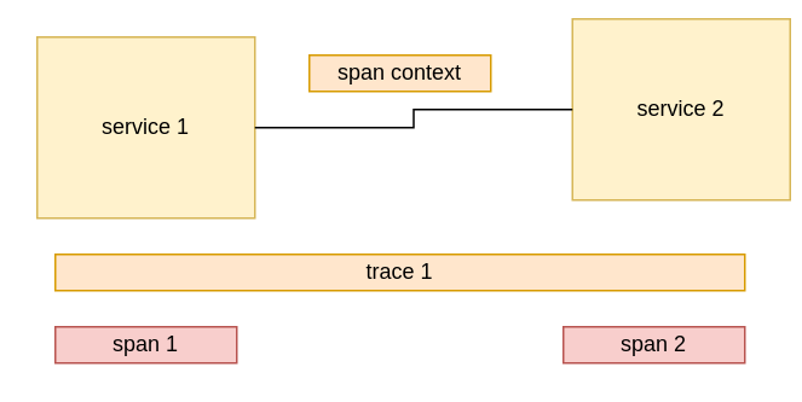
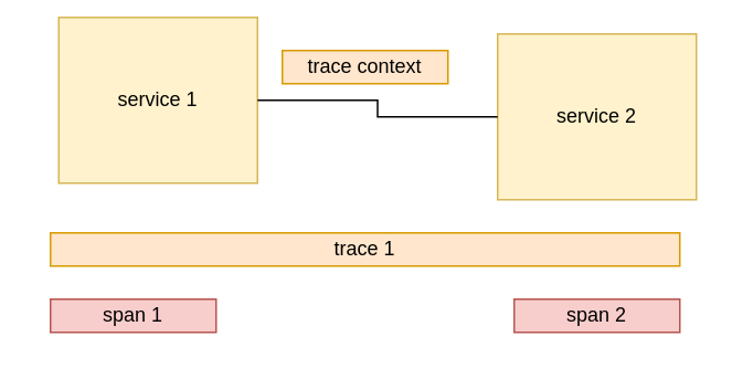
- <mxCell id="8" value="span context" style="rounded=0;whiteSpace=wrap;html=1;fillColor=#ffe6cc;strokeColor=#d79b00;" vertex="1" parent="1"><mxGeometry x="170" y="30" width="100" height="20" as="geometry" /></mxCell>
+ <mxCell id="8" value="trace context" style="rounded=0;whiteSpace=wrap;html=1;fillColor=#ffe6cc;strokeColor=#d79b00;" vertex="1" parent="1"><mxGeometry x="170" y="30" width="100" height="20" as="geometry" /></mxCell>
- <mxCell id="3" value="service 2" style="rounded=0;whiteSpace=wrap;html=1;fillColor=#fff2cc;strokeColor=#d6b656;" vertex="1" parent="1"><mxGeometry x="315" y="10" width="120" height="100" as="geometry" /></mxCell>
+ <mxCell id="3" value="service 2" style="rounded=0;whiteSpace=wrap;html=1;fillColor=#fff2cc;strokeColor=#d6b656;" vertex="1" parent="1"><mxGeometry x="300" y="20" width="120" height="100" as="geometry" /></mxCell>
- <mxCell id="2" value="service 1" style="rounded=0;whiteSpace=wrap;html=1;verticalAlign=middle;fillColor=#fff2cc;strokeColor=#d6b656;" vertex="1" parent="1"><mxGeometry x="20" y="20" width="120" height="100" as="geometry" /></mxCell>
+ <mxCell id="2" value="service 1" style="rounded=0;whiteSpace=wrap;html=1;verticalAlign=middle;fillColor=#fff2cc;strokeColor=#d6b656;" vertex="1" parent="1"><mxGeometry x="35" y="10" width="120" height="100" as="geometry" /></mxCell>
